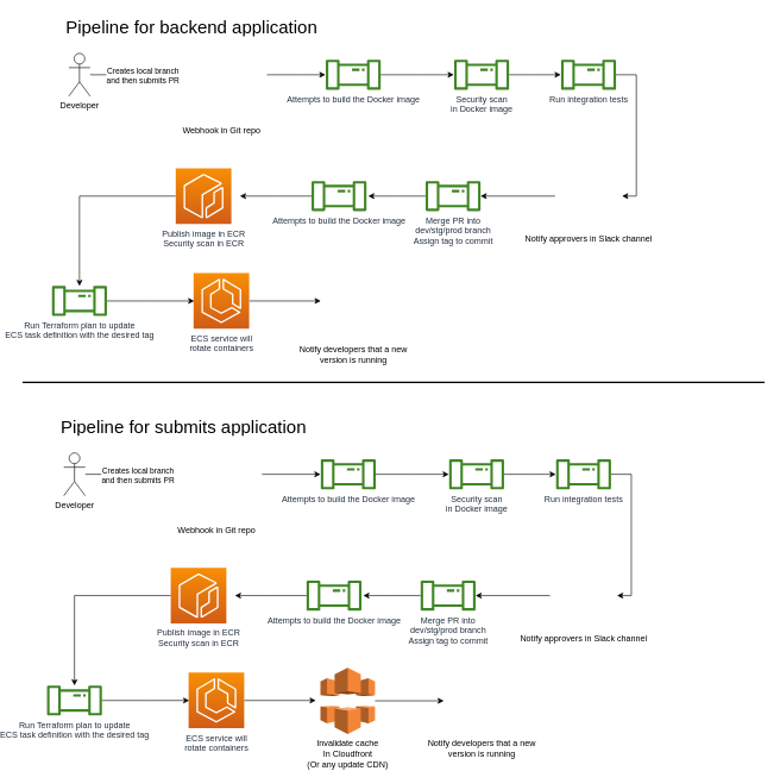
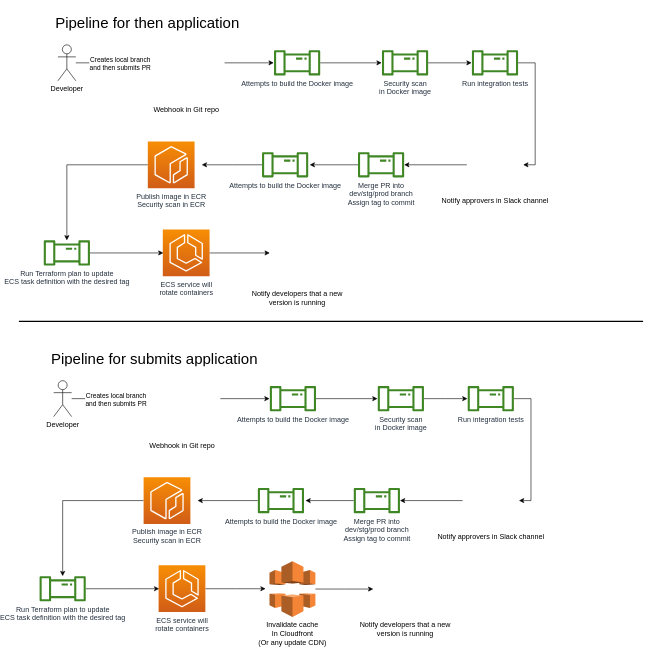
- <mxCell id="2" value="Pipeline for backend application" style="text;strokeColor=none;fillColor=none;align=left;verticalAlign=middle;spacingLeft=4;spacingRight=4;overflow=hidden;points=[[0,0.5],[1,0.5]];portConstraint=eastwest;rotatable=0;fontSize=25;" vertex="1" parent="1"><mxGeometry x="75" y="20" width="366" height="30" as="geometry" /></mxCell>
+ <mxCell id="2" value="Pipeline for then application" style="text;strokeColor=none;fillColor=none;align=left;verticalAlign=middle;spacingLeft=4;spacingRight=4;overflow=hidden;points=[[0,0.5],[1,0.5]];portConstraint=eastwest;rotatable=0;fontSize=25;" vertex="1" parent="1"><mxGeometry x="75" y="20" width="366" height="30" as="geometry" /></mxCell>
